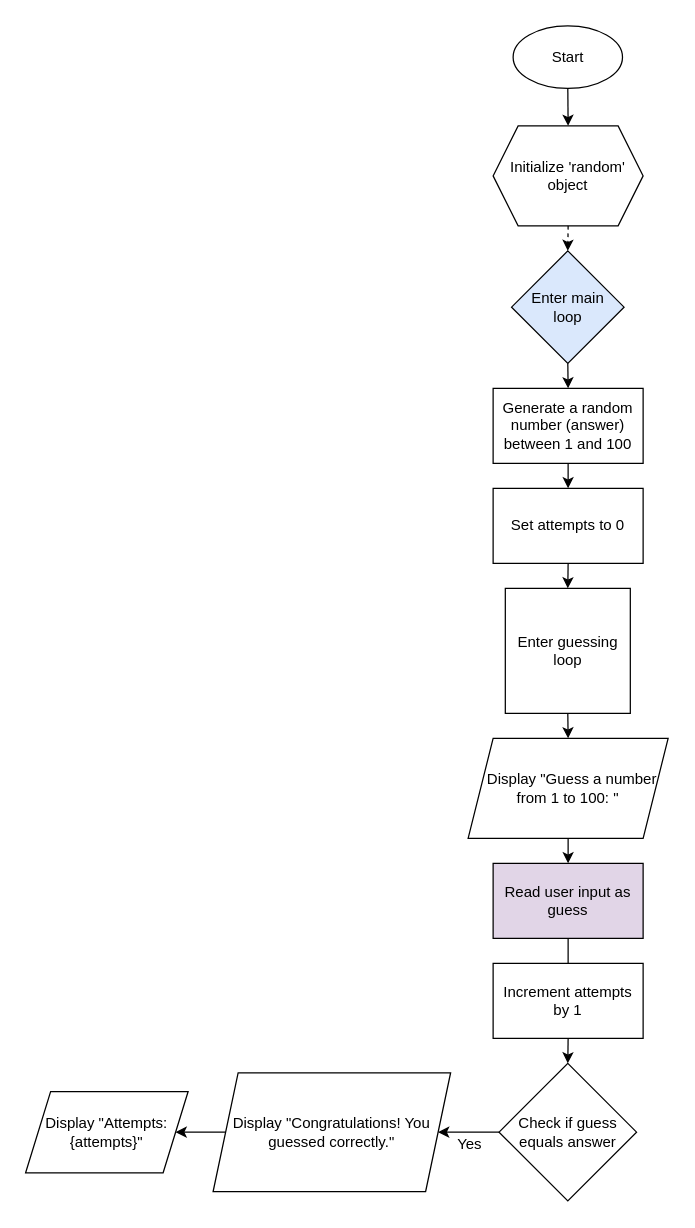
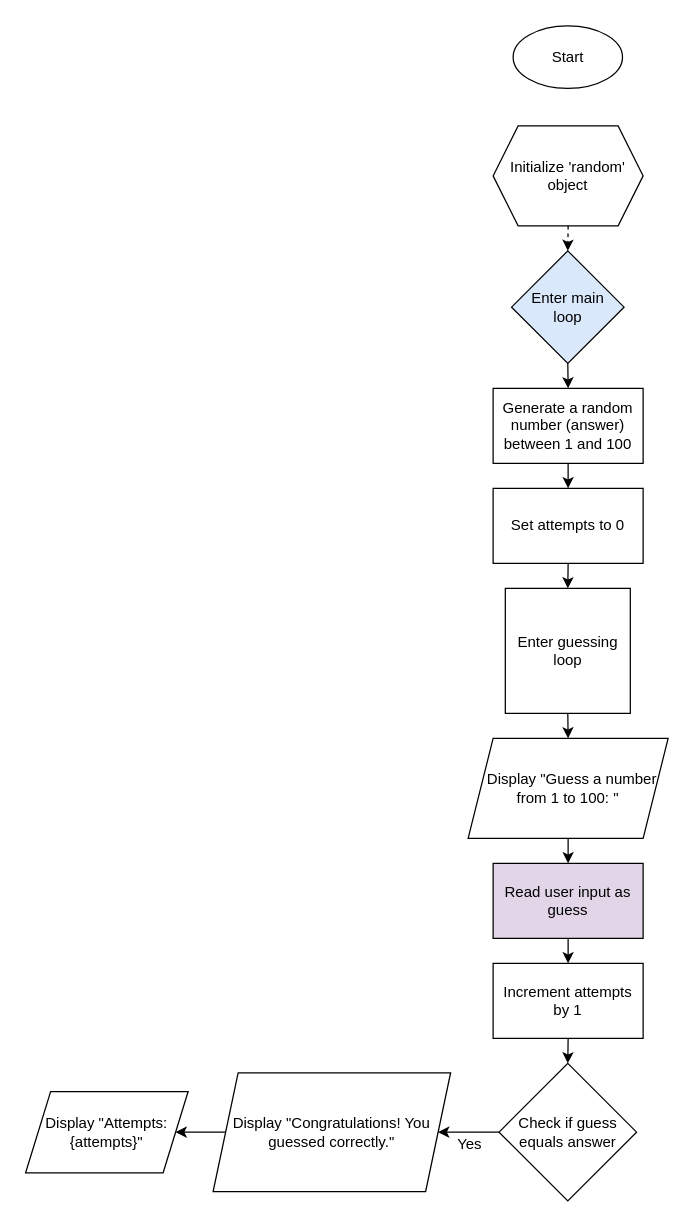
- <mxCell id="4" value="" style="endArrow=classic;html=1;rounded=0;entryX=0.5;entryY=0;entryDx=0;entryDy=0;exitX=0.5;exitY=1;exitDx=0;exitDy=0;" edge="1" parent="1" source="2" target="3"><mxGeometry width="50" height="50" relative="1" as="geometry"><mxPoint x="440" y="90" as="sourcePoint" /><mxPoint x="490" y="40" as="targetPoint" /></mxGeometry></mxCell>
- <mxCell id="18" value="" style="endArrow=none;html=1;rounded=0;entryX=0.5;entryY=0;entryDx=0;entryDy=0;exitX=0.5;exitY=1;exitDx=0;exitDy=0;" edge="1" parent="1" source="16" target="17"><mxGeometry width="50" height="50" relative="1" as="geometry"><mxPoint x="540" y="740" as="sourcePoint" /><mxPoint x="590" y="690" as="targetPoint" /></mxGeometry></mxCell>
+ <mxCell id="18" value="" style="endArrow=classic;html=1;rounded=0;entryX=0.5;entryY=0;entryDx=0;entryDy=0;exitX=0.5;exitY=1;exitDx=0;exitDy=0;" edge="1" parent="1" source="16" target="17"><mxGeometry width="50" height="50" relative="1" as="geometry"><mxPoint x="540" y="740" as="sourcePoint" /><mxPoint x="590" y="690" as="targetPoint" /></mxGeometry></mxCell>
